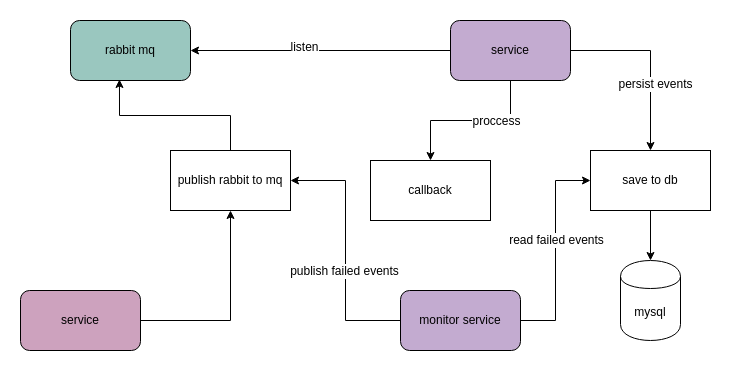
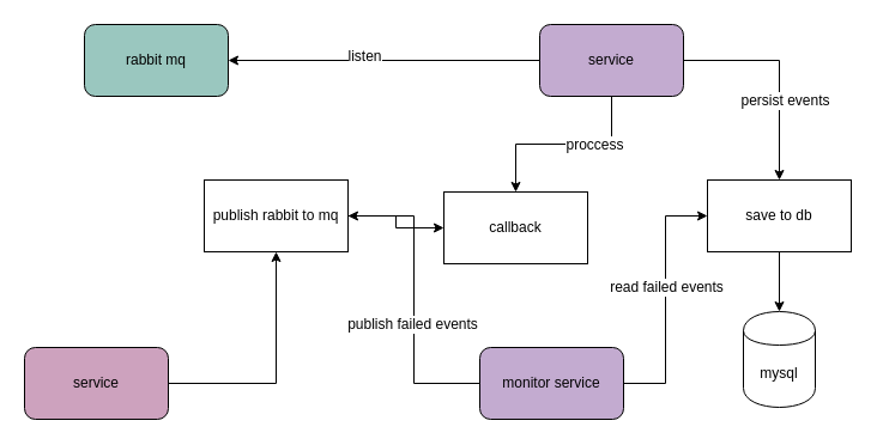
- <mxCell id="12" style="edgeStyle=orthogonalEdgeStyle;rounded=0;orthogonalLoop=1;jettySize=auto;html=1;entryX=0.408;entryY=0.983;entryDx=0;entryDy=0;entryPerimeter=0;" edge="1" parent="1" source="13" target="2"><mxGeometry relative="1" as="geometry" /></mxCell>
+ <mxCell id="12" style="edgeStyle=orthogonalEdgeStyle;rounded=0;orthogonalLoop=1;jettySize=auto;html=1;" edge="1" parent="1" source="13" target="14"><mxGeometry relative="1" as="geometry" /></mxCell>
